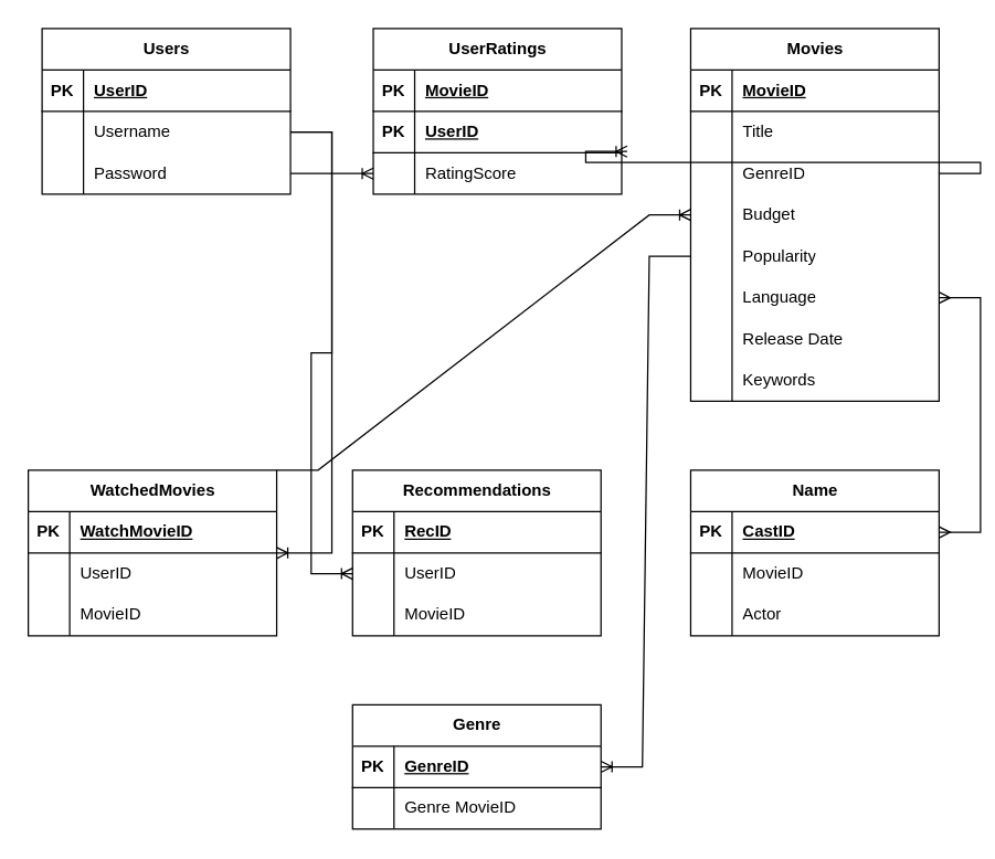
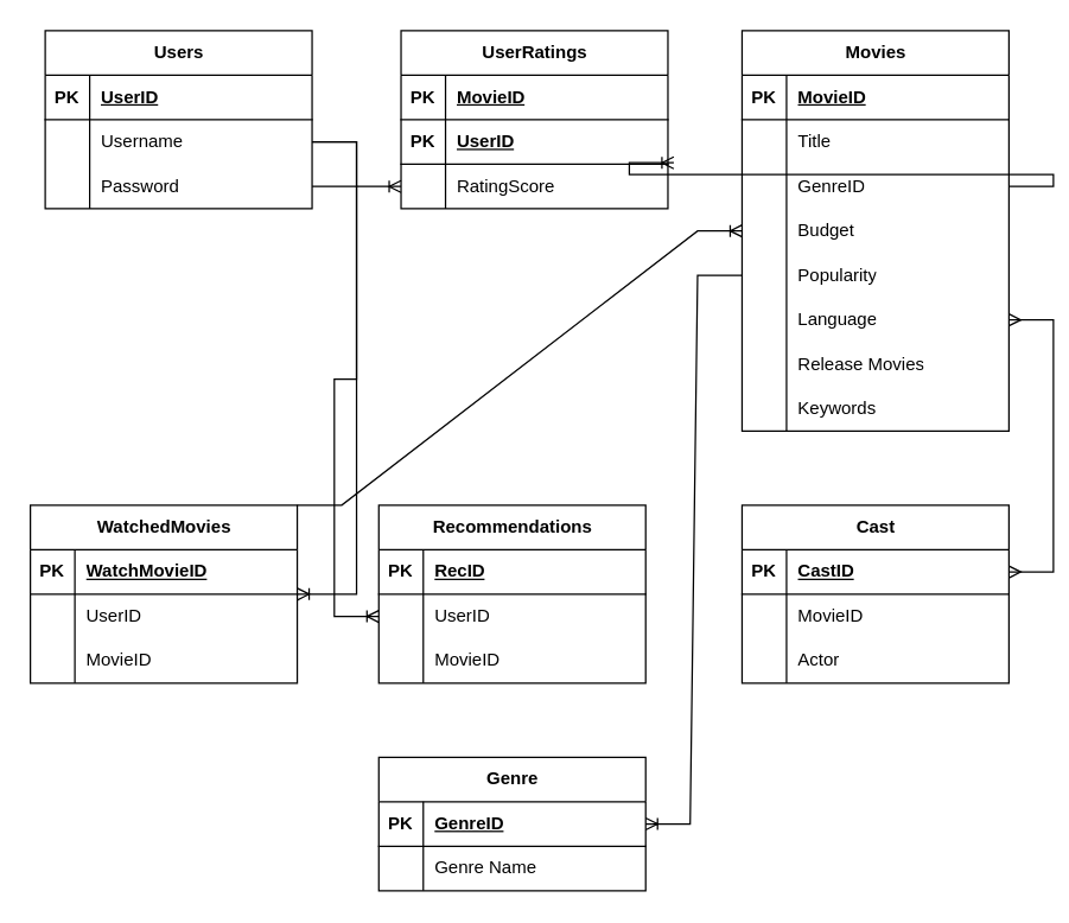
- <mxCell id="33" value="Release Date" style="shape=partialRectangle;connectable=0;fillColor=none;top=0;left=0;bottom=0;right=0;align=left;spacingLeft=6;overflow=hidden;whiteSpace=wrap;html=1;" parent="31" vertex="1"><mxGeometry x="30" width="150" height="30" as="geometry"><mxRectangle width="150" height="30" as="alternateBounds" /></mxGeometry></mxCell>
+ <mxCell id="33" value="Release Movies" style="shape=partialRectangle;connectable=0;fillColor=none;top=0;left=0;bottom=0;right=0;align=left;spacingLeft=6;overflow=hidden;whiteSpace=wrap;html=1;" parent="31" vertex="1"><mxGeometry x="30" width="150" height="30" as="geometry"><mxRectangle width="150" height="30" as="alternateBounds" /></mxGeometry></mxCell>
- <mxCell id="67" value="Name" style="shape=table;startSize=30;container=1;collapsible=1;childLayout=tableLayout;fixedRows=1;rowLines=0;fontStyle=1;align=center;resizeLast=1;html=1;" vertex="1" parent="1"><mxGeometry x="500" y="340" width="180" height="120" as="geometry" /></mxCell>
+ <mxCell id="67" value="Cast" style="shape=table;startSize=30;container=1;collapsible=1;childLayout=tableLayout;fixedRows=1;rowLines=0;fontStyle=1;align=center;resizeLast=1;html=1;" vertex="1" parent="1"><mxGeometry x="500" y="340" width="180" height="120" as="geometry" /></mxCell>
- <mxCell id="87" value="Genre MovieID" style="shape=partialRectangle;connectable=0;fillColor=none;top=0;left=0;bottom=0;right=0;align=left;spacingLeft=6;overflow=hidden;whiteSpace=wrap;html=1;" vertex="1" parent="85"><mxGeometry x="30" width="150" height="30" as="geometry"><mxRectangle width="150" height="30" as="alternateBounds" /></mxGeometry></mxCell>
+ <mxCell id="87" value="Genre Name" style="shape=partialRectangle;connectable=0;fillColor=none;top=0;left=0;bottom=0;right=0;align=left;spacingLeft=6;overflow=hidden;whiteSpace=wrap;html=1;" vertex="1" parent="85"><mxGeometry x="30" width="150" height="30" as="geometry"><mxRectangle width="150" height="30" as="alternateBounds" /></mxGeometry></mxCell>
